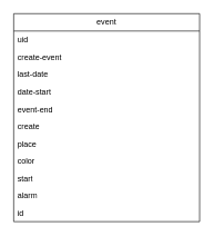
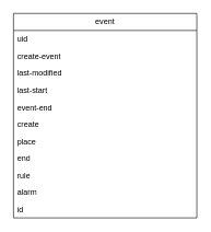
- <mxCell id="5" value="last-date&lt;div&gt;&lt;br&gt;&lt;/div&gt;" style="text;strokeColor=none;fillColor=none;align=left;verticalAlign=top;spacingLeft=4;spacingRight=4;overflow=hidden;rotatable=0;points=[[0,0.5],[1,0.5]];portConstraint=eastwest;whiteSpace=wrap;html=1;" vertex="1" parent="2"><mxGeometry y="78" width="280" height="26" as="geometry" /></mxCell>
+ <mxCell id="5" value="last-modified&lt;div&gt;&lt;br&gt;&lt;/div&gt;" style="text;strokeColor=none;fillColor=none;align=left;verticalAlign=top;spacingLeft=4;spacingRight=4;overflow=hidden;rotatable=0;points=[[0,0.5],[1,0.5]];portConstraint=eastwest;whiteSpace=wrap;html=1;" vertex="1" parent="2"><mxGeometry y="78" width="280" height="26" as="geometry" /></mxCell>
- <mxCell id="6" value="date-start" style="text;strokeColor=none;fillColor=none;align=left;verticalAlign=top;spacingLeft=4;spacingRight=4;overflow=hidden;rotatable=0;points=[[0,0.5],[1,0.5]];portConstraint=eastwest;whiteSpace=wrap;html=1;" vertex="1" parent="2"><mxGeometry y="104" width="280" height="26" as="geometry" /></mxCell>
+ <mxCell id="6" value="last-start" style="text;strokeColor=none;fillColor=none;align=left;verticalAlign=top;spacingLeft=4;spacingRight=4;overflow=hidden;rotatable=0;points=[[0,0.5],[1,0.5]];portConstraint=eastwest;whiteSpace=wrap;html=1;" vertex="1" parent="2"><mxGeometry y="104" width="280" height="26" as="geometry" /></mxCell>
- <mxCell id="10" value="color" style="text;strokeColor=none;fillColor=none;align=left;verticalAlign=top;spacingLeft=4;spacingRight=4;overflow=hidden;rotatable=0;points=[[0,0.5],[1,0.5]];portConstraint=eastwest;whiteSpace=wrap;html=1;" vertex="1" parent="2"><mxGeometry y="208" width="280" height="26" as="geometry" /></mxCell>
+ <mxCell id="10" value="end" style="text;strokeColor=none;fillColor=none;align=left;verticalAlign=top;spacingLeft=4;spacingRight=4;overflow=hidden;rotatable=0;points=[[0,0.5],[1,0.5]];portConstraint=eastwest;whiteSpace=wrap;html=1;" vertex="1" parent="2"><mxGeometry y="208" width="280" height="26" as="geometry" /></mxCell>
- <mxCell id="11" value="start" style="text;strokeColor=none;fillColor=none;align=left;verticalAlign=top;spacingLeft=4;spacingRight=4;overflow=hidden;rotatable=0;points=[[0,0.5],[1,0.5]];portConstraint=eastwest;whiteSpace=wrap;html=1;" vertex="1" parent="2"><mxGeometry y="234" width="280" height="26" as="geometry" /></mxCell>
+ <mxCell id="11" value="rule" style="text;strokeColor=none;fillColor=none;align=left;verticalAlign=top;spacingLeft=4;spacingRight=4;overflow=hidden;rotatable=0;points=[[0,0.5],[1,0.5]];portConstraint=eastwest;whiteSpace=wrap;html=1;" vertex="1" parent="2"><mxGeometry y="234" width="280" height="26" as="geometry" /></mxCell>
